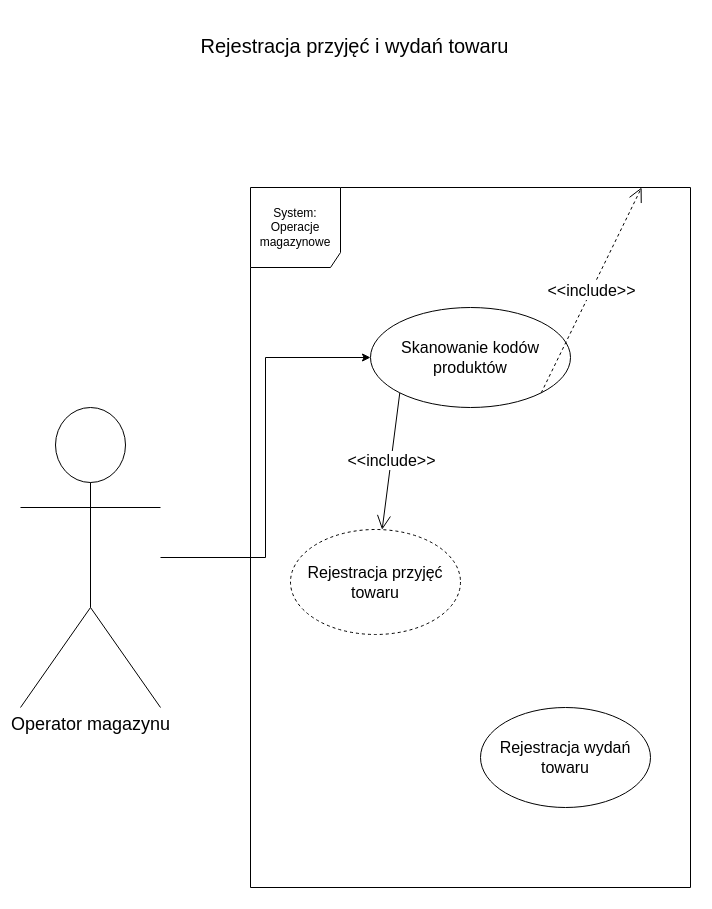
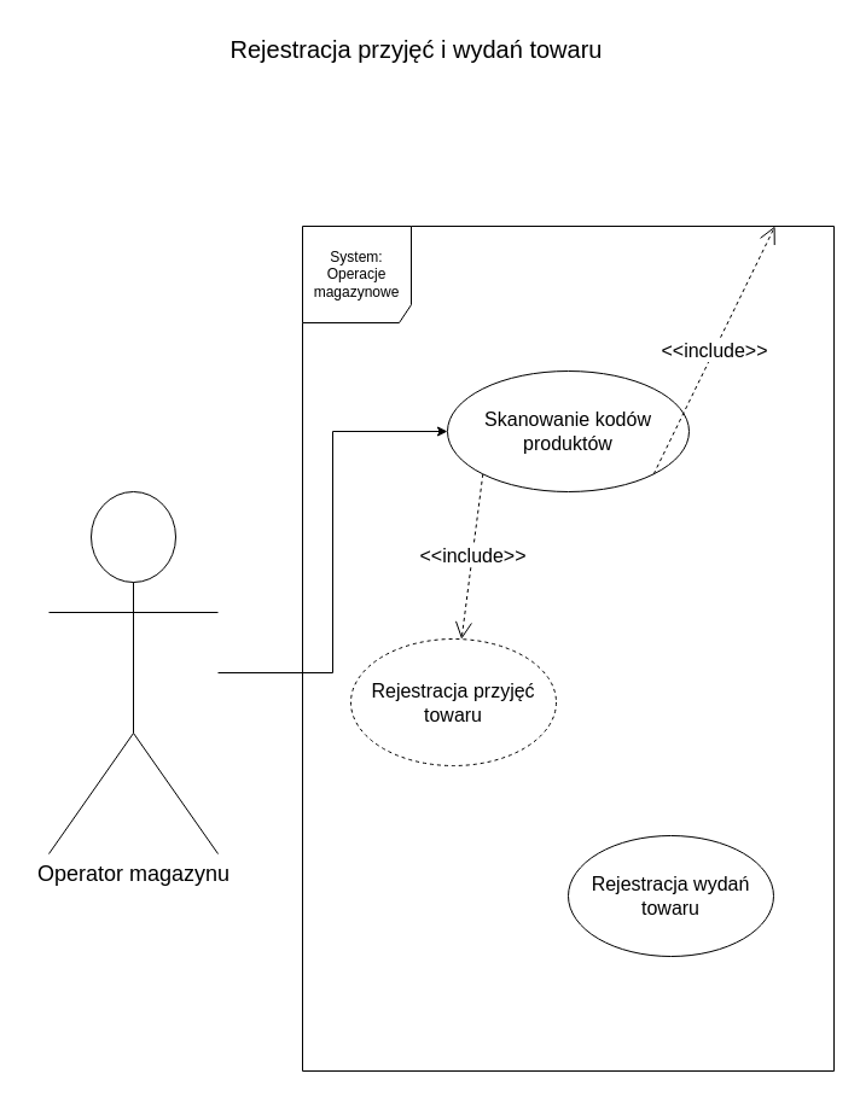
- <mxCell id="5" value="&lt;font style=&quot;font-size: 20px;&quot;&gt;Rejestracja przyjęć i wydań towaru&lt;/font&gt;" style="text;html=1;align=center;verticalAlign=middle;resizable=0;points=[];autosize=1;strokeColor=none;fillColor=none;" vertex="1" parent="1"><mxGeometry x="189" y="25" width="330" height="40" as="geometry" /></mxCell>
+ <mxCell id="5" value="&lt;font style=&quot;font-size: 20px;&quot;&gt;Rejestracja przyjęć i wydań towaru&lt;/font&gt;" style="text;html=1;align=center;verticalAlign=middle;resizable=0;points=[];autosize=1;strokeColor=none;fillColor=none;" vertex="1" parent="1"><mxGeometry x="179" y="20" width="330" height="40" as="geometry" /></mxCell>
- <mxCell id="9" value="&lt;font style=&quot;font-size: 16px;&quot;&gt;&amp;lt;&amp;lt;include&amp;gt;&amp;gt;&lt;/font&gt;" style="endArrow=open;endSize=12;dashed=0;html=1;rounded=0;exitX=0;exitY=1;exitDx=0;exitDy=0;" edge="1" parent="1" source="8" target="7"><mxGeometry x="-0.01" width="160" relative="1" as="geometry"><mxPoint x="340" y="557" as="sourcePoint" /><mxPoint x="500" y="557" as="targetPoint" /><mxPoint as="offset" /></mxGeometry></mxCell>
+ <mxCell id="9" value="&lt;font style=&quot;font-size: 16px;&quot;&gt;&amp;lt;&amp;lt;include&amp;gt;&amp;gt;&lt;/font&gt;" style="endArrow=open;endSize=12;dashed=1;html=1;rounded=0;exitX=0;exitY=1;exitDx=0;exitDy=0;" edge="1" parent="1" source="8" target="7"><mxGeometry x="-0.01" width="160" relative="1" as="geometry"><mxPoint x="340" y="557" as="sourcePoint" /><mxPoint x="500" y="557" as="targetPoint" /><mxPoint as="offset" /></mxGeometry></mxCell>
- <mxCell id="3" value="&lt;font style=&quot;font-size: 18px;&quot;&gt;Operator magazynu&lt;/font&gt;" style="shape=umlActor;verticalLabelPosition=bottom;verticalAlign=top;html=1;" vertex="1" parent="1"><mxGeometry x="20" y="407" width="140" height="300" as="geometry" /></mxCell>
+ <mxCell id="3" value="&lt;font style=&quot;font-size: 18px;&quot;&gt;Operator magazynu&lt;/font&gt;" style="shape=umlActor;verticalLabelPosition=bottom;verticalAlign=top;html=1;" vertex="1" parent="1"><mxGeometry x="40" y="407" width="140" height="300" as="geometry" /></mxCell>
- <mxCell id="6" value="&lt;font style=&quot;font-size: 16px;&quot;&gt;Rejestracja wydań towaru&lt;/font&gt;" style="ellipse;whiteSpace=wrap;html=1;" vertex="1" parent="1"><mxGeometry x="480" y="707" width="170" height="100" as="geometry" /></mxCell>
+ <mxCell id="6" value="&lt;font style=&quot;font-size: 16px;&quot;&gt;Rejestracja wydań towaru&lt;/font&gt;" style="ellipse;whiteSpace=wrap;html=1;" vertex="1" parent="1"><mxGeometry x="470" y="692" width="170" height="100" as="geometry" /></mxCell>
